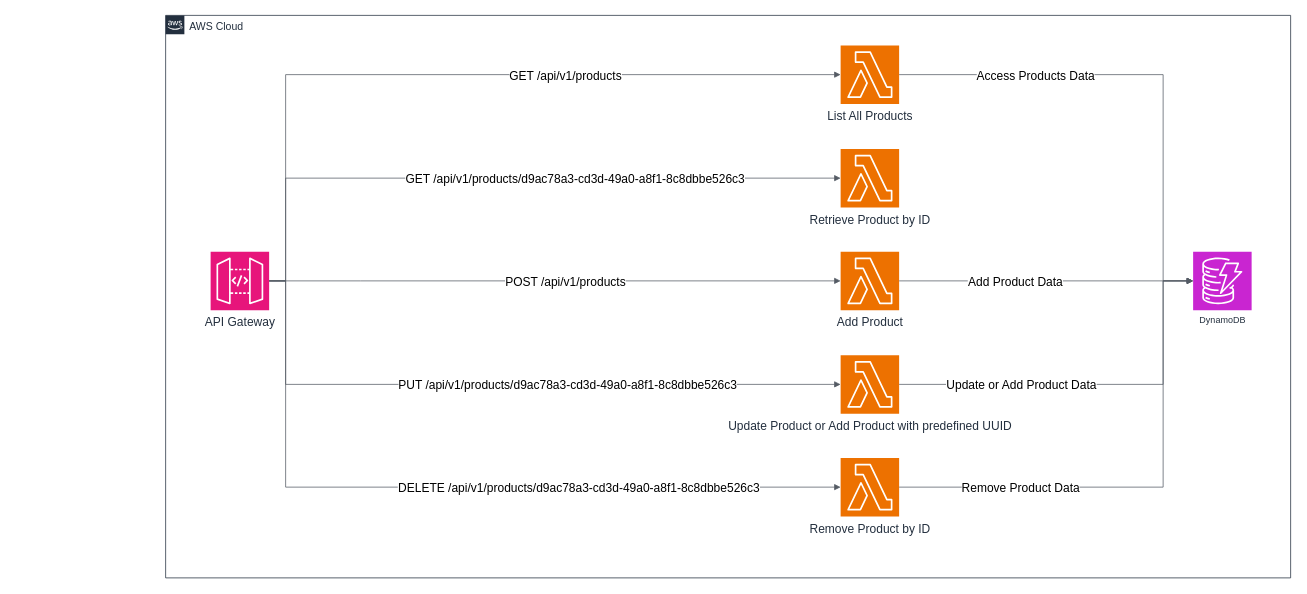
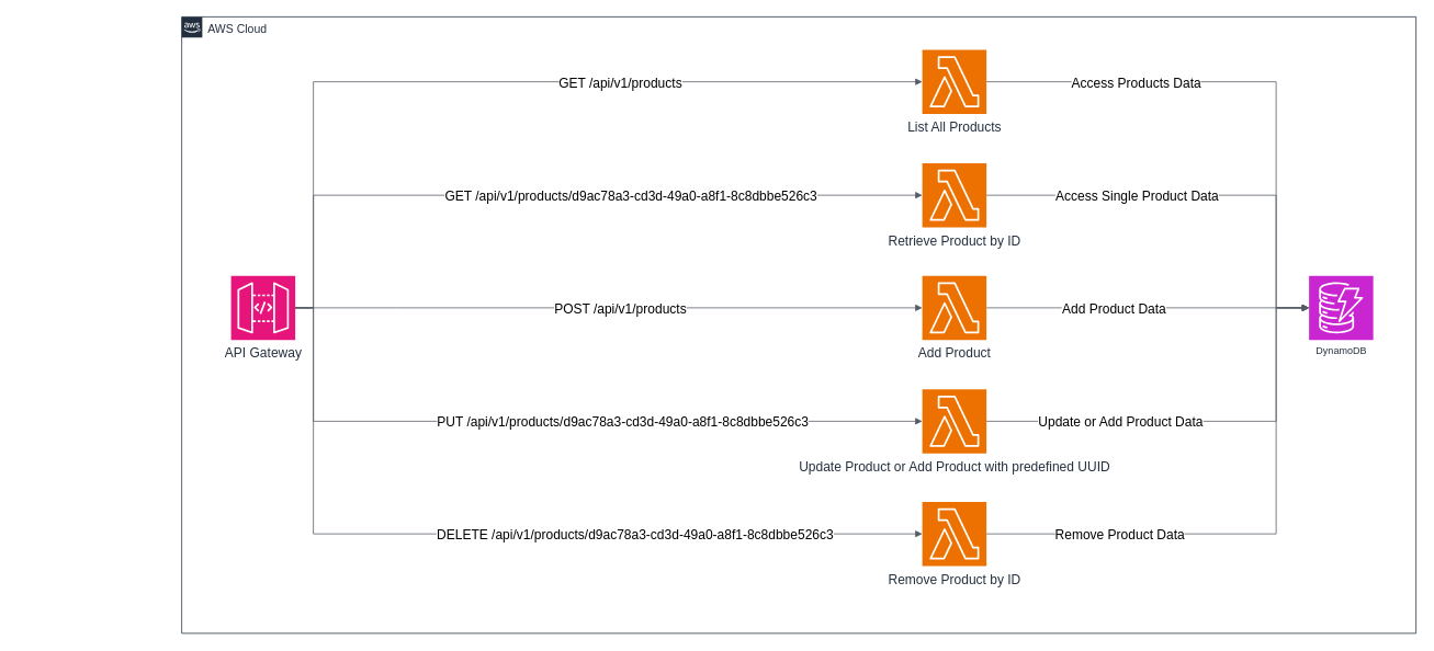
+ <mxCell id="12" value="" style="edgeStyle=orthogonalEdgeStyle;html=1;endArrow=block;elbow=vertical;startArrow=none;endFill=1;strokeColor=#545B64;rounded=0;fontSize=16;" edge="1" parent="2" source="5" target="9"><mxGeometry width="100" relative="1" as="geometry"><mxPoint x="988" y="89" as="sourcePoint" /><mxPoint x="1419" y="325" as="targetPoint" /><Array as="points"><mxPoint x="1330" y="217" /><mxPoint x="1330" y="354" /></Array></mxGeometry></mxCell>
+ <mxCell id="13" value="&lt;font style=&quot;font-size: 16px;&quot;&gt;Access Single Product Data&lt;/font&gt;" style="edgeLabel;html=1;align=center;verticalAlign=middle;resizable=0;points=[];" vertex="1" connectable="0" parent="12"><mxGeometry x="-0.525" relative="1" as="geometry"><mxPoint x="56" as="offset" /></mxGeometry></mxCell>
